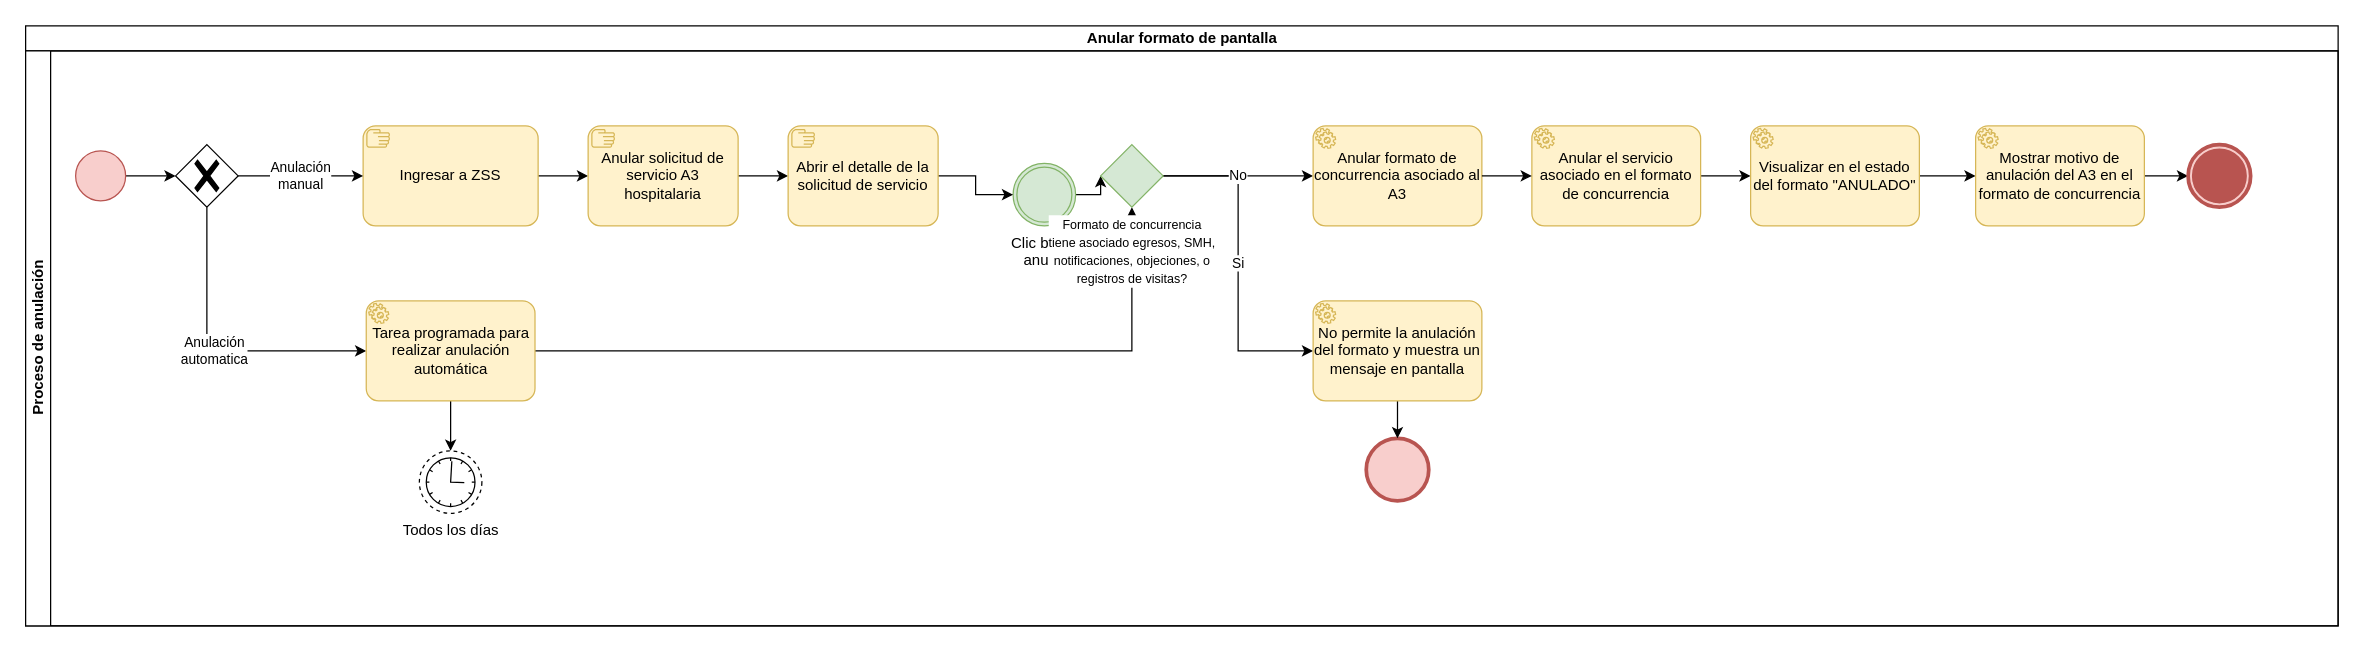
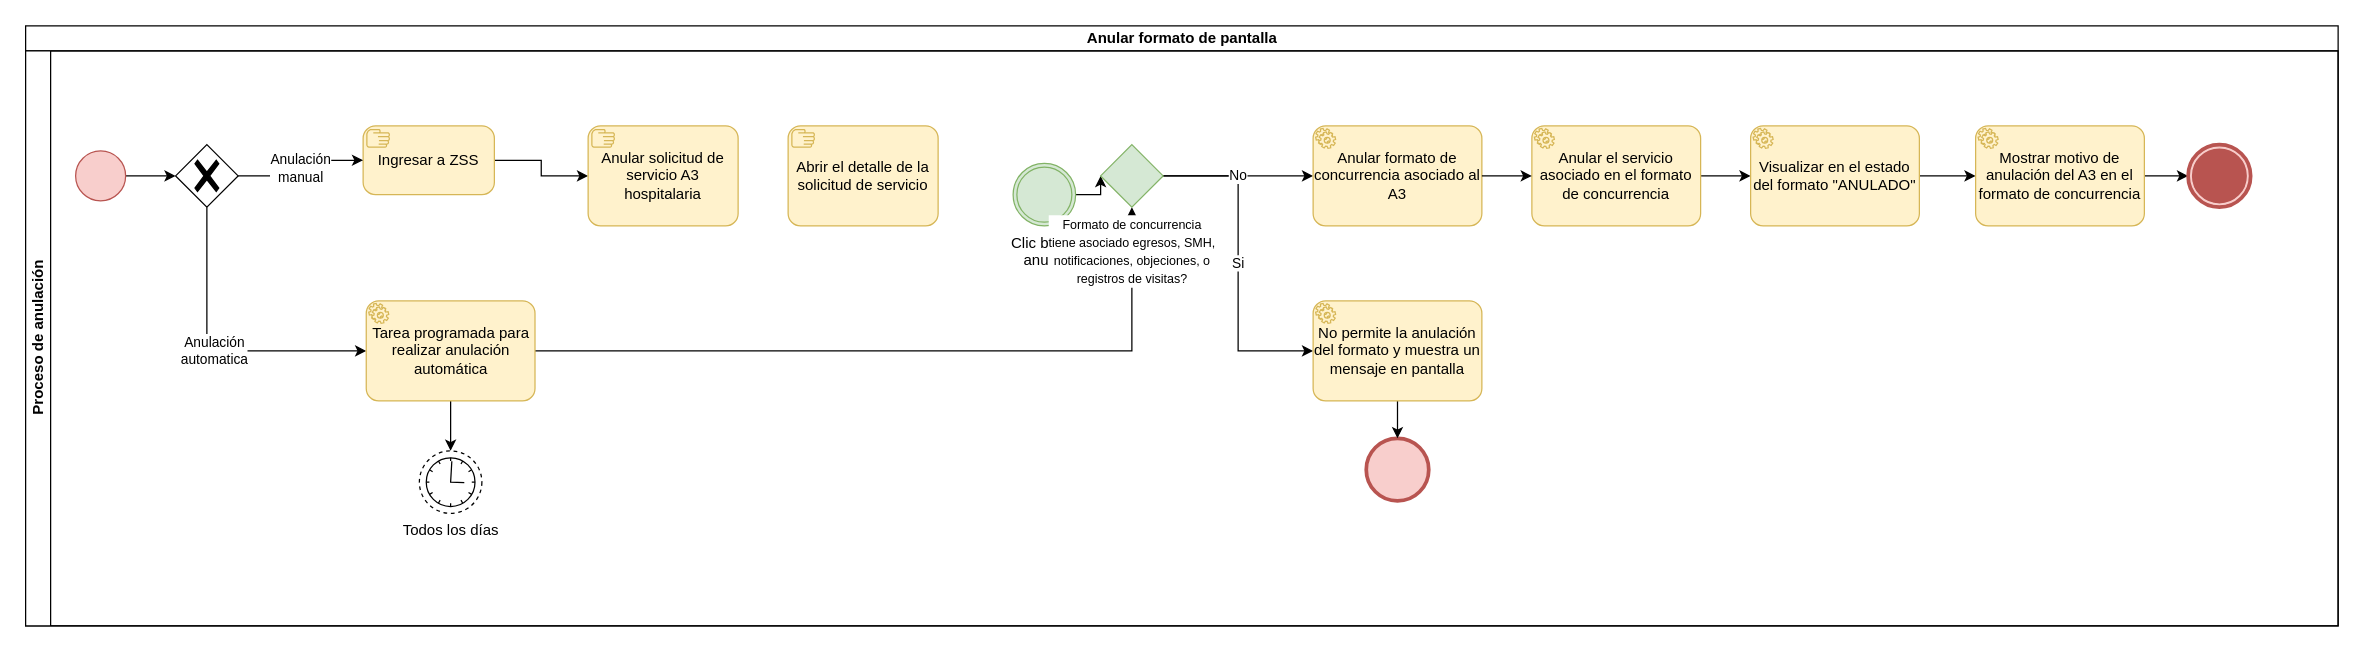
- <mxCell id="9" value="Ingresar a ZSS" style="points=[[0.25,0,0],[0.5,0,0],[0.75,0,0],[1,0.25,0],[1,0.5,0],[1,0.75,0],[0.75,1,0],[0.5,1,0],[0.25,1,0],[0,0.75,0],[0,0.5,0],[0,0.25,0]];shape=mxgraph.bpmn.task;whiteSpace=wrap;rectStyle=rounded;size=10;html=1;container=1;expand=0;collapsible=0;taskMarker=manual;fillColor=#fff2cc;strokeColor=#d6b656;" vertex="1" parent="3"><mxGeometry x="270" y="60" width="140" height="80" as="geometry" /></mxCell>
+ <mxCell id="9" value="Ingresar a ZSS" style="points=[[0.25,0,0],[0.5,0,0],[0.75,0,0],[1,0.25,0],[1,0.5,0],[1,0.75,0],[0.75,1,0],[0.5,1,0],[0.25,1,0],[0,0.75,0],[0,0.5,0],[0,0.25,0]];shape=mxgraph.bpmn.task;whiteSpace=wrap;rectStyle=rounded;size=10;html=1;container=1;expand=0;collapsible=0;taskMarker=manual;fillColor=#fff2cc;strokeColor=#d6b656;" vertex="1" parent="3"><mxGeometry x="270" y="60" width="105" height="55" as="geometry" /></mxCell>
- <mxCell id="13" style="edgeStyle=orthogonalEdgeStyle;rounded=0;orthogonalLoop=1;jettySize=auto;html=1;entryX=0;entryY=0.5;entryDx=0;entryDy=0;entryPerimeter=0;" edge="1" parent="3" source="14" target="25"><mxGeometry relative="1" as="geometry" /></mxCell>
- <mxCell id="24" style="edgeStyle=orthogonalEdgeStyle;rounded=0;orthogonalLoop=1;jettySize=auto;html=1;" edge="1" parent="3" source="25" target="12"><mxGeometry relative="1" as="geometry" /></mxCell>
